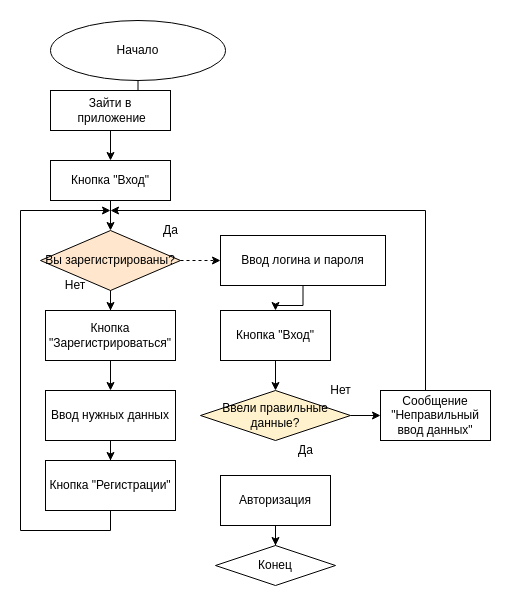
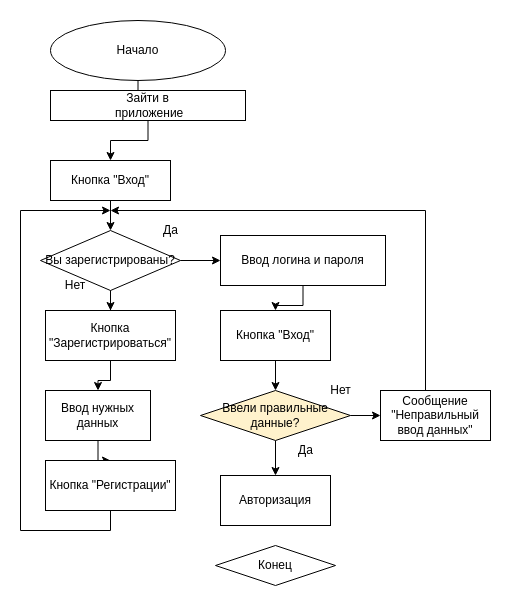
- <mxCell id="5" value="Зайти в&lt;br&gt;&amp;nbsp;приложение" style="rounded=0;whiteSpace=wrap;html=1;" vertex="1" parent="1"><mxGeometry x="50" y="90" width="120" height="40" as="geometry" /></mxCell>
+ <mxCell id="5" value="Зайти в&lt;br&gt;&amp;nbsp;приложение" style="rounded=0;whiteSpace=wrap;html=1;" vertex="1" parent="1"><mxGeometry x="50" y="90" width="195" height="30" as="geometry" /></mxCell>
- <mxCell id="10" value="Вы зарегистрированы?" style="rhombus;whiteSpace=wrap;html=1;fillColor=#ffe6cc;" vertex="1" parent="1"><mxGeometry x="40" y="230" width="140" height="60" as="geometry" /></mxCell>
+ <mxCell id="10" value="Вы зарегистрированы?" style="rhombus;whiteSpace=wrap;html=1;" vertex="1" parent="1"><mxGeometry x="40" y="230" width="140" height="60" as="geometry" /></mxCell>
- <mxCell id="9" style="edgeStyle=orthogonalEdgeStyle;rounded=0;orthogonalLoop=1;jettySize=auto;html=1;exitX=1;exitY=0.5;exitDx=0;exitDy=0;entryX=0;entryY=0.5;entryDx=0;entryDy=0;dashed=1;" edge="1" parent="1" source="10" target="20"><mxGeometry relative="1" as="geometry" /></mxCell>
+ <mxCell id="9" style="edgeStyle=orthogonalEdgeStyle;rounded=0;orthogonalLoop=1;jettySize=auto;html=1;exitX=1;exitY=0.5;exitDx=0;exitDy=0;entryX=0;entryY=0.5;entryDx=0;entryDy=0;" edge="1" parent="1" source="10" target="20"><mxGeometry relative="1" as="geometry" /></mxCell>
- <mxCell id="14" value="Ввод нужных данных" style="rounded=0;whiteSpace=wrap;html=1;" vertex="1" parent="1"><mxGeometry x="45" y="390" width="130" height="50" as="geometry" /></mxCell>
+ <mxCell id="14" value="Ввод нужных данных" style="rounded=0;whiteSpace=wrap;html=1;" vertex="1" parent="1"><mxGeometry x="45" y="390" width="105" height="50" as="geometry" /></mxCell>
+ <mxCell id="22" style="edgeStyle=orthogonalEdgeStyle;rounded=0;orthogonalLoop=1;jettySize=auto;html=1;entryX=0.5;entryY=0;entryDx=0;entryDy=0;" edge="1" parent="1" source="23" target="28"><mxGeometry relative="1" as="geometry" /></mxCell>
- <mxCell id="27" value="" style="edgeStyle=orthogonalEdgeStyle;rounded=0;orthogonalLoop=1;jettySize=auto;html=1;" edge="1" parent="1" source="28" target="33"><mxGeometry relative="1" as="geometry" /></mxCell>
